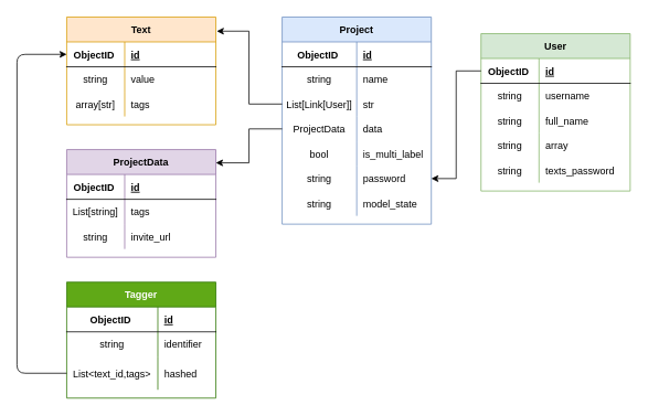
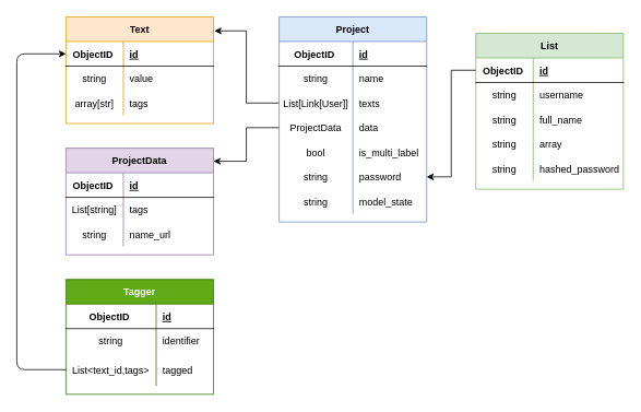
- <mxCell id="2" value="User" style="shape=table;startSize=30;container=1;collapsible=1;childLayout=tableLayout;fixedRows=1;rowLines=0;fontStyle=1;align=center;resizeLast=1;fillColor=#d5e8d4;strokeColor=#82b366;" parent="1" vertex="1"><mxGeometry x="580" y="40" width="180" height="190" as="geometry" /></mxCell>
+ <mxCell id="2" value="List" style="shape=table;startSize=30;container=1;collapsible=1;childLayout=tableLayout;fixedRows=1;rowLines=0;fontStyle=1;align=center;resizeLast=1;fillColor=#d5e8d4;strokeColor=#82b366;" parent="1" vertex="1"><mxGeometry x="580" y="40" width="180" height="190" as="geometry" /></mxCell>
- <mxCell id="37" value="str" style="shape=partialRectangle;connectable=0;fillColor=none;top=0;left=0;bottom=0;right=0;align=left;spacingLeft=6;overflow=hidden;" parent="35" vertex="1"><mxGeometry x="90" width="90" height="30" as="geometry"><mxRectangle width="90" height="30" as="alternateBounds" /></mxGeometry></mxCell>
+ <mxCell id="37" value="texts" style="shape=partialRectangle;connectable=0;fillColor=none;top=0;left=0;bottom=0;right=0;align=left;spacingLeft=6;overflow=hidden;" parent="35" vertex="1"><mxGeometry x="90" width="90" height="30" as="geometry"><mxRectangle width="90" height="30" as="alternateBounds" /></mxGeometry></mxCell>
- <mxCell id="17" value="texts_password" style="shape=partialRectangle;connectable=0;fillColor=none;top=0;left=0;bottom=0;right=0;align=left;spacingLeft=6;overflow=hidden;" parent="15" vertex="1"><mxGeometry x="70" width="110" height="30" as="geometry"><mxRectangle width="110" height="30" as="alternateBounds" /></mxGeometry></mxCell>
+ <mxCell id="17" value="hashed_password" style="shape=partialRectangle;connectable=0;fillColor=none;top=0;left=0;bottom=0;right=0;align=left;spacingLeft=6;overflow=hidden;" parent="15" vertex="1"><mxGeometry x="70" width="110" height="30" as="geometry"><mxRectangle width="110" height="30" as="alternateBounds" /></mxGeometry></mxCell>
- <mxCell id="59" value="invite_url" style="shape=partialRectangle;connectable=0;fillColor=none;top=0;left=0;bottom=0;right=0;align=left;spacingLeft=6;overflow=hidden;" parent="57" vertex="1"><mxGeometry x="70" width="110" height="30" as="geometry"><mxRectangle width="110" height="30" as="alternateBounds" /></mxGeometry></mxCell>
+ <mxCell id="59" value="name_url" style="shape=partialRectangle;connectable=0;fillColor=none;top=0;left=0;bottom=0;right=0;align=left;spacingLeft=6;overflow=hidden;" parent="57" vertex="1"><mxGeometry x="70" width="110" height="30" as="geometry"><mxRectangle width="110" height="30" as="alternateBounds" /></mxGeometry></mxCell>
- <mxCell id="72" value="hashed" style="shape=partialRectangle;connectable=0;fillColor=none;top=0;left=0;bottom=0;right=0;align=left;spacingLeft=6;overflow=hidden;" vertex="1" parent="70"><mxGeometry x="110" width="70" height="40" as="geometry"><mxRectangle width="70" height="40" as="alternateBounds" /></mxGeometry></mxCell>
+ <mxCell id="72" value="tagged" style="shape=partialRectangle;connectable=0;fillColor=none;top=0;left=0;bottom=0;right=0;align=left;spacingLeft=6;overflow=hidden;" vertex="1" parent="70"><mxGeometry x="110" width="70" height="40" as="geometry"><mxRectangle width="70" height="40" as="alternateBounds" /></mxGeometry></mxCell>
